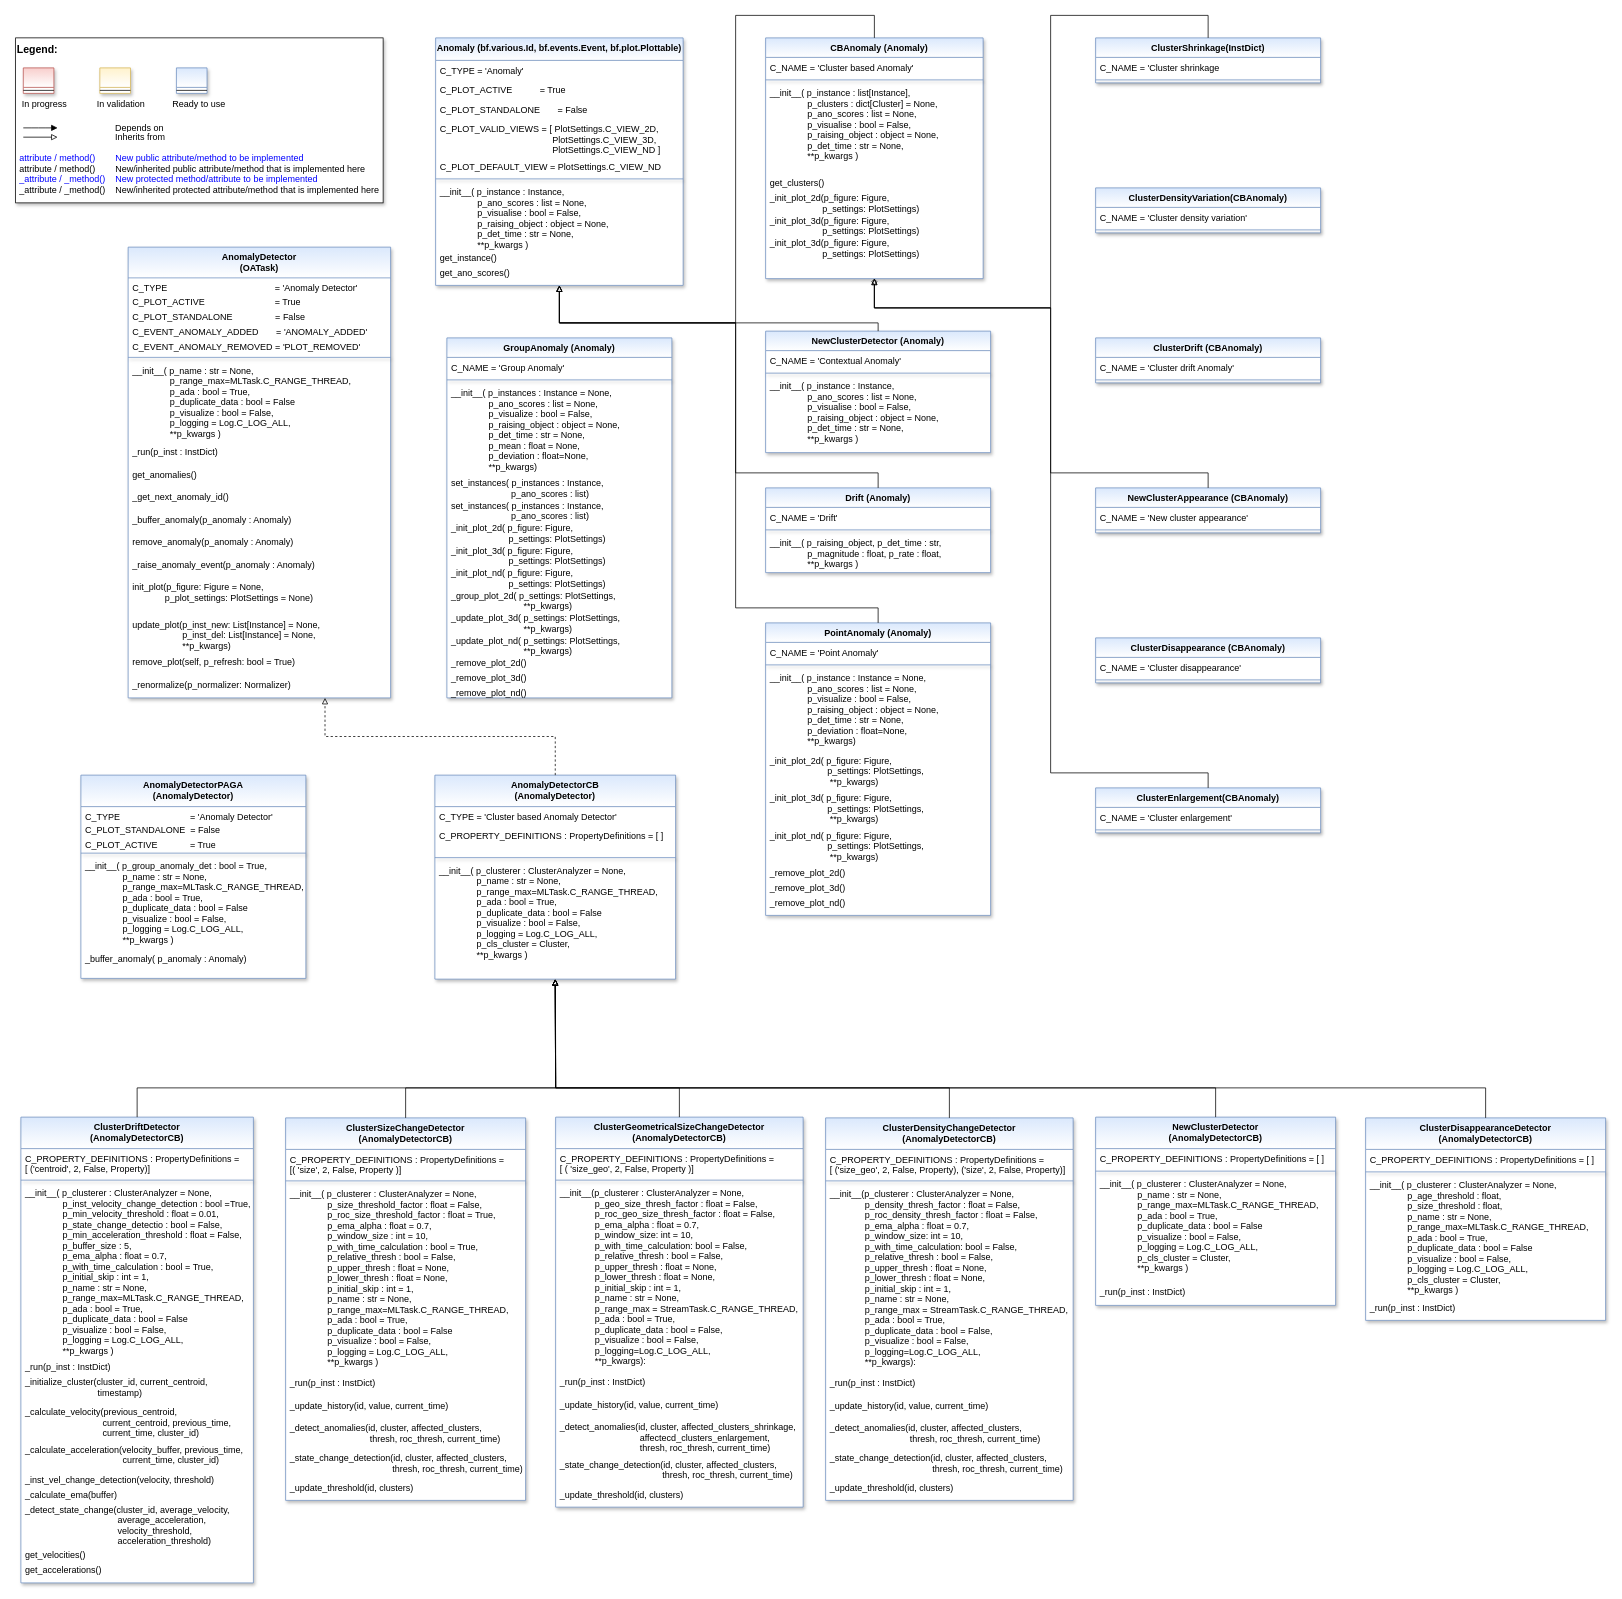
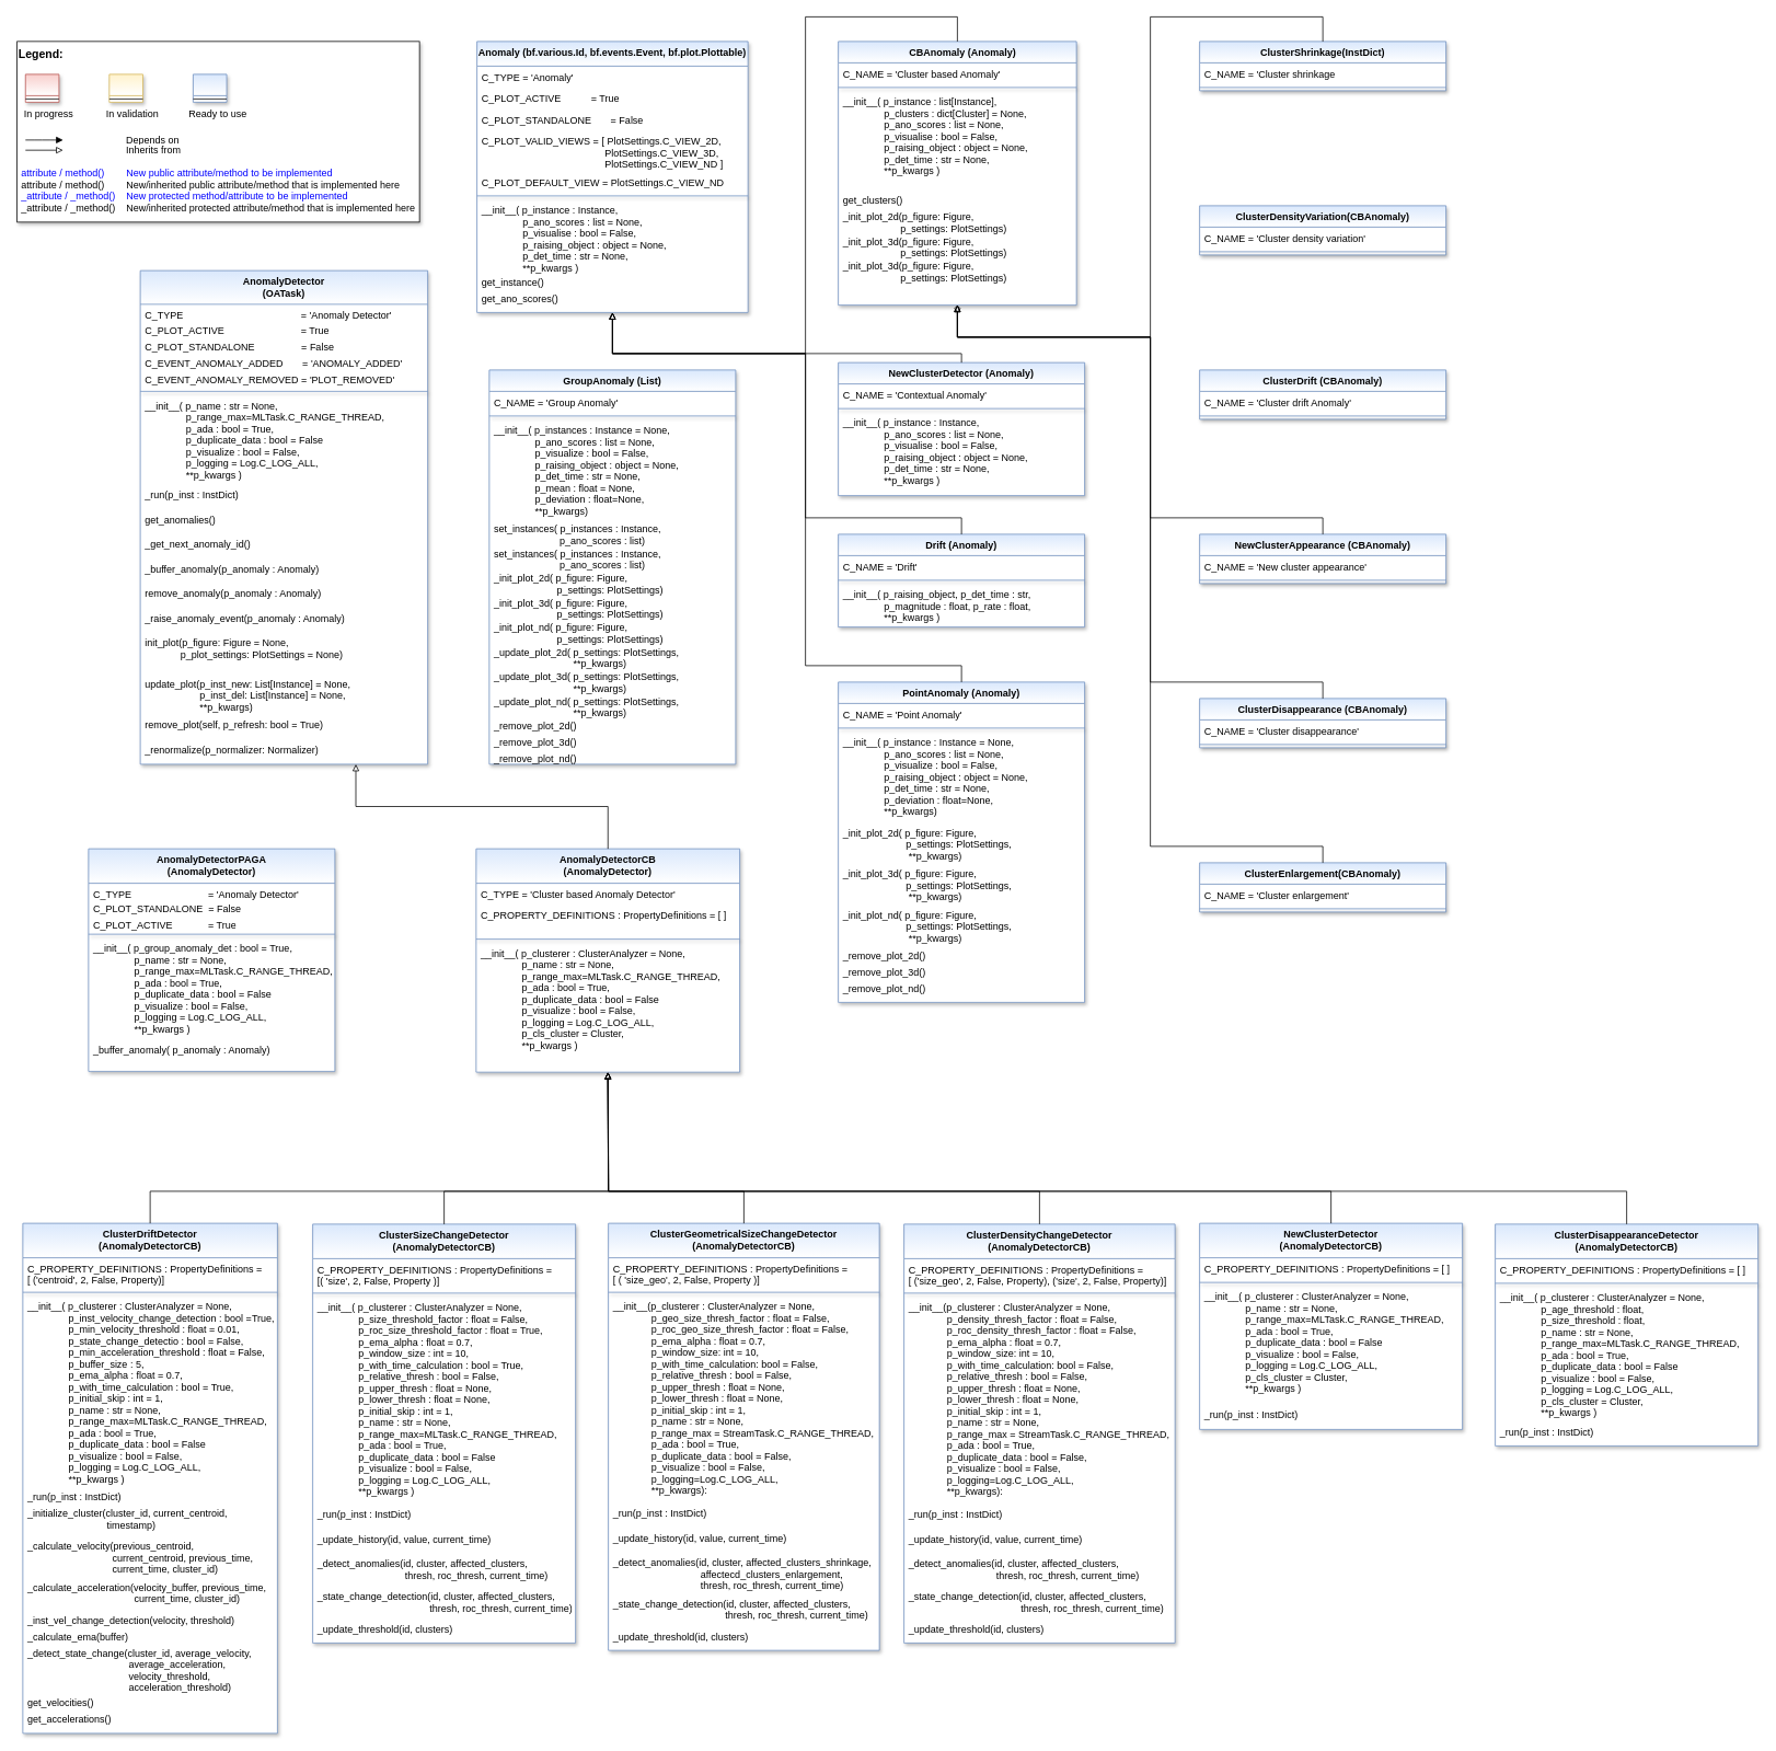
- <mxCell id="59" value="GroupAnomaly (Anomaly)" style="swimlane;align=center;verticalAlign=top;childLayout=stackLayout;horizontal=1;startSize=26;horizontalStack=0;resizeParent=1;resizeLast=0;collapsible=1;marginBottom=0;rounded=0;shadow=1;strokeWidth=1;fillColor=#dae8fc;strokeColor=#6c8ebf;swimlaneFillColor=#ffffff;gradientColor=#ffffff;" parent="1" vertex="1"><mxGeometry x="595" y="450" width="300" height="480" as="geometry"><mxRectangle x="230" y="140" width="160" height="26" as="alternateBounds" /></mxGeometry></mxCell>
+ <mxCell id="59" value="GroupAnomaly (List)" style="swimlane;align=center;verticalAlign=top;childLayout=stackLayout;horizontal=1;startSize=26;horizontalStack=0;resizeParent=1;resizeLast=0;collapsible=1;marginBottom=0;rounded=0;shadow=1;strokeWidth=1;fillColor=#dae8fc;strokeColor=#6c8ebf;swimlaneFillColor=#ffffff;gradientColor=#ffffff;" parent="1" vertex="1"><mxGeometry x="595" y="450" width="300" height="480" as="geometry"><mxRectangle x="230" y="140" width="160" height="26" as="alternateBounds" /></mxGeometry></mxCell>
- <mxCell id="68" value="_group_plot_2d( p_settings: PlotSettings,&#10;                             **p_kwargs)" style="text;align=left;verticalAlign=top;spacingLeft=4;spacingRight=4;overflow=hidden;rotatable=0;points=[[0,0.5],[1,0.5]];portConstraint=eastwest;" parent="59" vertex="1"><mxGeometry y="330" width="300" height="30" as="geometry" /></mxCell>
+ <mxCell id="68" value="_update_plot_2d( p_settings: PlotSettings,&#10;                             **p_kwargs)" style="text;align=left;verticalAlign=top;spacingLeft=4;spacingRight=4;overflow=hidden;rotatable=0;points=[[0,0.5],[1,0.5]];portConstraint=eastwest;" parent="59" vertex="1"><mxGeometry y="330" width="300" height="30" as="geometry" /></mxCell>
+ <mxCell id="174" value="" style="endArrow=block;html=1;rounded=0;endFill=0;entryX=0.5;entryY=1;entryDx=0;entryDy=0;exitX=0.5;exitY=0;exitDx=0;exitDy=0;" parent="1" source="103" target="86" edge="1"><mxGeometry width="50" height="50" relative="1" as="geometry"><mxPoint x="1550" y="680" as="sourcePoint" /><mxPoint x="1600" y="630" as="targetPoint" /><Array as="points"><mxPoint x="1610" y="830" /><mxPoint x="1400" y="830" /><mxPoint x="1400" y="410" /><mxPoint x="1165" y="410" /></Array></mxGeometry></mxCell>
- <mxCell id="85" style="edgeStyle=orthogonalEdgeStyle;rounded=0;orthogonalLoop=1;jettySize=auto;html=1;fontColor=#0000FF;endArrow=block;endFill=0;exitX=0.5;exitY=0;exitDx=0;exitDy=0;entryX=0.75;entryY=1;entryDx=0;entryDy=0;dashed=1;" parent="1" source="40" target="12" edge="1"><mxGeometry relative="1" as="geometry"><mxPoint x="420" y="940" as="targetPoint" /><Array as="points" /><mxPoint x="88" y="992" as="sourcePoint" /></mxGeometry></mxCell>
+ <mxCell id="85" style="edgeStyle=orthogonalEdgeStyle;rounded=0;orthogonalLoop=1;jettySize=auto;html=1;fontColor=#0000FF;endArrow=block;endFill=0;exitX=0.5;exitY=0;exitDx=0;exitDy=0;entryX=0.75;entryY=1;entryDx=0;entryDy=0;" parent="1" source="40" target="12" edge="1"><mxGeometry relative="1" as="geometry"><mxPoint x="420" y="940" as="targetPoint" /><Array as="points" /><mxPoint x="88" y="992" as="sourcePoint" /></mxGeometry></mxCell>
